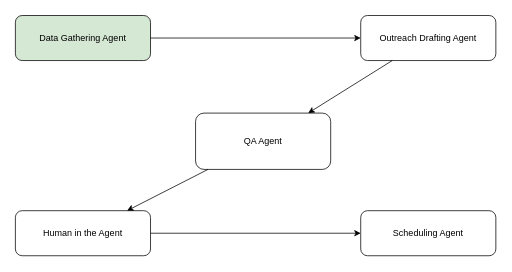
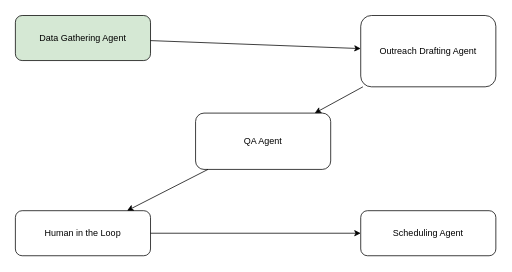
- <mxCell id="3" value="Outreach Drafting Agent" style="rounded=1;whiteSpace=wrap;html=1;" parent="1" vertex="1"><mxGeometry x="480" y="20" width="180" height="60" as="geometry" /></mxCell>
+ <mxCell id="3" value="Outreach Drafting Agent" style="rounded=1;whiteSpace=wrap;html=1;" parent="1" vertex="1"><mxGeometry x="480" y="20" width="180" height="95" as="geometry" /></mxCell>
- <mxCell id="5" value="Human in the Agent" style="rounded=1;whiteSpace=wrap;html=1;" parent="1" vertex="1"><mxGeometry x="20" y="280" width="180" height="60" as="geometry" /></mxCell>
+ <mxCell id="5" value="Human in the Loop" style="rounded=1;whiteSpace=wrap;html=1;" parent="1" vertex="1"><mxGeometry x="20" y="280" width="180" height="60" as="geometry" /></mxCell>
